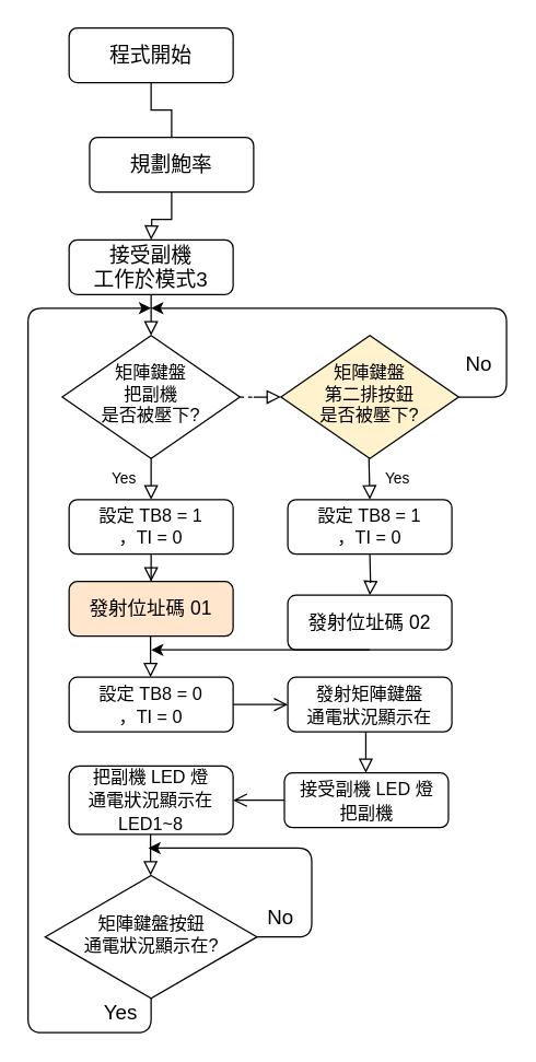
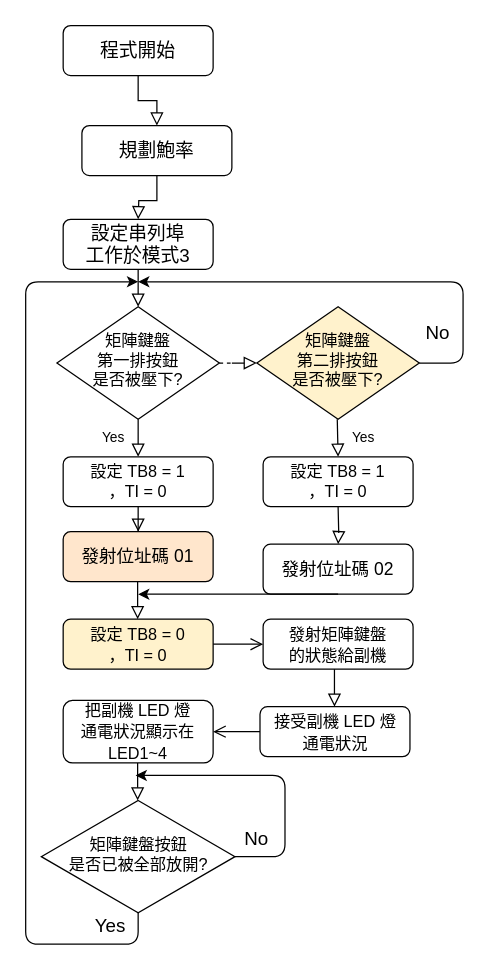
- <mxCell id="2" value="" style="rounded=0;html=1;jettySize=auto;orthogonalLoop=1;fontSize=11;endArrow=none;endFill=0;endSize=8;strokeWidth=1;shadow=0;labelBackgroundColor=none;edgeStyle=orthogonalEdgeStyle;entryX=0.5;entryY=0;entryDx=0;entryDy=0;" parent="1" source="3" target="12" edge="1"><mxGeometry relative="1" as="geometry"><mxPoint x="110" y="105" as="targetPoint" /></mxGeometry></mxCell>
+ <mxCell id="2" value="" style="rounded=0;html=1;jettySize=auto;orthogonalLoop=1;fontSize=11;endArrow=block;endFill=0;endSize=8;strokeWidth=1;shadow=0;labelBackgroundColor=none;edgeStyle=orthogonalEdgeStyle;entryX=0.5;entryY=0;entryDx=0;entryDy=0;" parent="1" source="3" target="12" edge="1"><mxGeometry relative="1" as="geometry"><mxPoint x="110" y="105" as="targetPoint" /></mxGeometry></mxCell>
- <mxCell id="10" value="接受副機&lt;br&gt;工作於模式3" style="rounded=1;whiteSpace=wrap;html=1;fontSize=15;glass=0;strokeWidth=1;shadow=0;" vertex="1" parent="1"><mxGeometry x="50" y="175" width="120" height="40" as="geometry" /></mxCell>
+ <mxCell id="10" value="設定串列埠&lt;br&gt;工作於模式3" style="rounded=1;whiteSpace=wrap;html=1;fontSize=15;glass=0;strokeWidth=1;shadow=0;" vertex="1" parent="1"><mxGeometry x="50" y="175" width="120" height="40" as="geometry" /></mxCell>
- <mxCell id="5" value="矩陣鍵盤&lt;br style=&quot;font-size: 13px;&quot;&gt;把副機&lt;br style=&quot;font-size: 13px;&quot;&gt;是否被壓下?" style="rhombus;whiteSpace=wrap;html=1;shadow=0;fontFamily=Helvetica;fontSize=13;align=center;strokeWidth=1;spacing=6;spacingTop=-4;" parent="1" vertex="1"><mxGeometry x="45" y="245" width="130" height="90" as="geometry" /></mxCell>
+ <mxCell id="5" value="矩陣鍵盤&lt;br style=&quot;font-size: 13px;&quot;&gt;第一排按鈕&lt;br style=&quot;font-size: 13px;&quot;&gt;是否被壓下?" style="rhombus;whiteSpace=wrap;html=1;shadow=0;fontFamily=Helvetica;fontSize=13;align=center;strokeWidth=1;spacing=6;spacingTop=-4;" parent="1" vertex="1"><mxGeometry x="45" y="245" width="130" height="90" as="geometry" /></mxCell>
- <mxCell id="22" value="&lt;span style=&quot;font-size: 13px&quot;&gt;設定 TB8 = 0&lt;/span&gt;&lt;br style=&quot;font-size: 13px&quot;&gt;&lt;span style=&quot;font-size: 13px&quot;&gt;，TI = 0&lt;/span&gt;" style="rounded=1;whiteSpace=wrap;html=1;fontSize=14;glass=0;strokeWidth=1;shadow=0;" vertex="1" parent="1"><mxGeometry x="50" y="495" width="120" height="40" as="geometry" /></mxCell>
+ <mxCell id="22" value="&lt;span style=&quot;font-size: 13px&quot;&gt;設定 TB8 = 0&lt;/span&gt;&lt;br style=&quot;font-size: 13px&quot;&gt;&lt;span style=&quot;font-size: 13px&quot;&gt;，TI = 0&lt;/span&gt;" style="rounded=1;whiteSpace=wrap;html=1;fontSize=14;glass=0;strokeWidth=1;shadow=0;fillColor=#fff2cc;" vertex="1" parent="1"><mxGeometry x="50" y="495" width="120" height="40" as="geometry" /></mxCell>
- <mxCell id="24" value="&lt;span style=&quot;font-size: 13px&quot;&gt;發射矩陣鍵盤&lt;br&gt;&lt;/span&gt;&lt;span style=&quot;font-size: 13px&quot;&gt;通電狀況顯示在&lt;br&gt;&lt;/span&gt;" style="rounded=1;whiteSpace=wrap;html=1;fontSize=14;glass=0;strokeWidth=1;shadow=0;" vertex="1" parent="1"><mxGeometry x="210" y="495" width="120" height="40" as="geometry" /></mxCell>
+ <mxCell id="24" value="&lt;span style=&quot;font-size: 13px&quot;&gt;發射矩陣鍵盤&lt;br&gt;&lt;/span&gt;&lt;span style=&quot;font-size: 13px&quot;&gt;的狀態給副機&lt;br&gt;&lt;/span&gt;" style="rounded=1;whiteSpace=wrap;html=1;fontSize=14;glass=0;strokeWidth=1;shadow=0;" vertex="1" parent="1"><mxGeometry x="210" y="495" width="120" height="40" as="geometry" /></mxCell>
- <mxCell id="27" value="&lt;span style=&quot;font-size: 13px&quot;&gt;把副機 LED 燈&lt;br&gt;通電狀況顯示在&lt;br&gt;LED1~8&lt;br&gt;&lt;/span&gt;" style="rounded=1;whiteSpace=wrap;html=1;fontSize=14;glass=0;strokeWidth=1;shadow=0;" vertex="1" parent="1"><mxGeometry x="50" y="560" width="120" height="50" as="geometry" /></mxCell>
+ <mxCell id="27" value="&lt;span style=&quot;font-size: 13px&quot;&gt;把副機 LED 燈&lt;br&gt;通電狀況顯示在&lt;br&gt;LED1~4&lt;br&gt;&lt;/span&gt;" style="rounded=1;whiteSpace=wrap;html=1;fontSize=14;glass=0;strokeWidth=1;shadow=0;" vertex="1" parent="1"><mxGeometry x="50" y="560" width="120" height="50" as="geometry" /></mxCell>
- <mxCell id="26" value="&lt;span style=&quot;font-size: 13px&quot;&gt;接受副機 LED 燈&lt;br&gt;把副機&lt;/span&gt;" style="rounded=1;whiteSpace=wrap;html=1;fontSize=14;glass=0;strokeWidth=1;shadow=0;" vertex="1" parent="1"><mxGeometry x="207.5" y="565" width="120" height="40" as="geometry" /></mxCell>
+ <mxCell id="26" value="&lt;span style=&quot;font-size: 13px&quot;&gt;接受副機 LED 燈&lt;br&gt;通電狀況&lt;/span&gt;" style="rounded=1;whiteSpace=wrap;html=1;fontSize=14;glass=0;strokeWidth=1;shadow=0;" vertex="1" parent="1"><mxGeometry x="207.5" y="565" width="120" height="40" as="geometry" /></mxCell>
- <mxCell id="28" value="矩陣鍵盤按鈕&lt;br style=&quot;font-size: 13px&quot;&gt;通電狀況顯示在?" style="rhombus;whiteSpace=wrap;html=1;shadow=0;fontFamily=Helvetica;fontSize=13;align=center;strokeWidth=1;spacing=6;spacingTop=-4;" vertex="1" parent="1"><mxGeometry x="32.5" y="640" width="155" height="90" as="geometry" /></mxCell>
+ <mxCell id="28" value="矩陣鍵盤按鈕&lt;br style=&quot;font-size: 13px&quot;&gt;是否已被全部放開?" style="rhombus;whiteSpace=wrap;html=1;shadow=0;fontFamily=Helvetica;fontSize=13;align=center;strokeWidth=1;spacing=6;spacingTop=-4;" vertex="1" parent="1"><mxGeometry x="32.5" y="640" width="155" height="90" as="geometry" /></mxCell>
